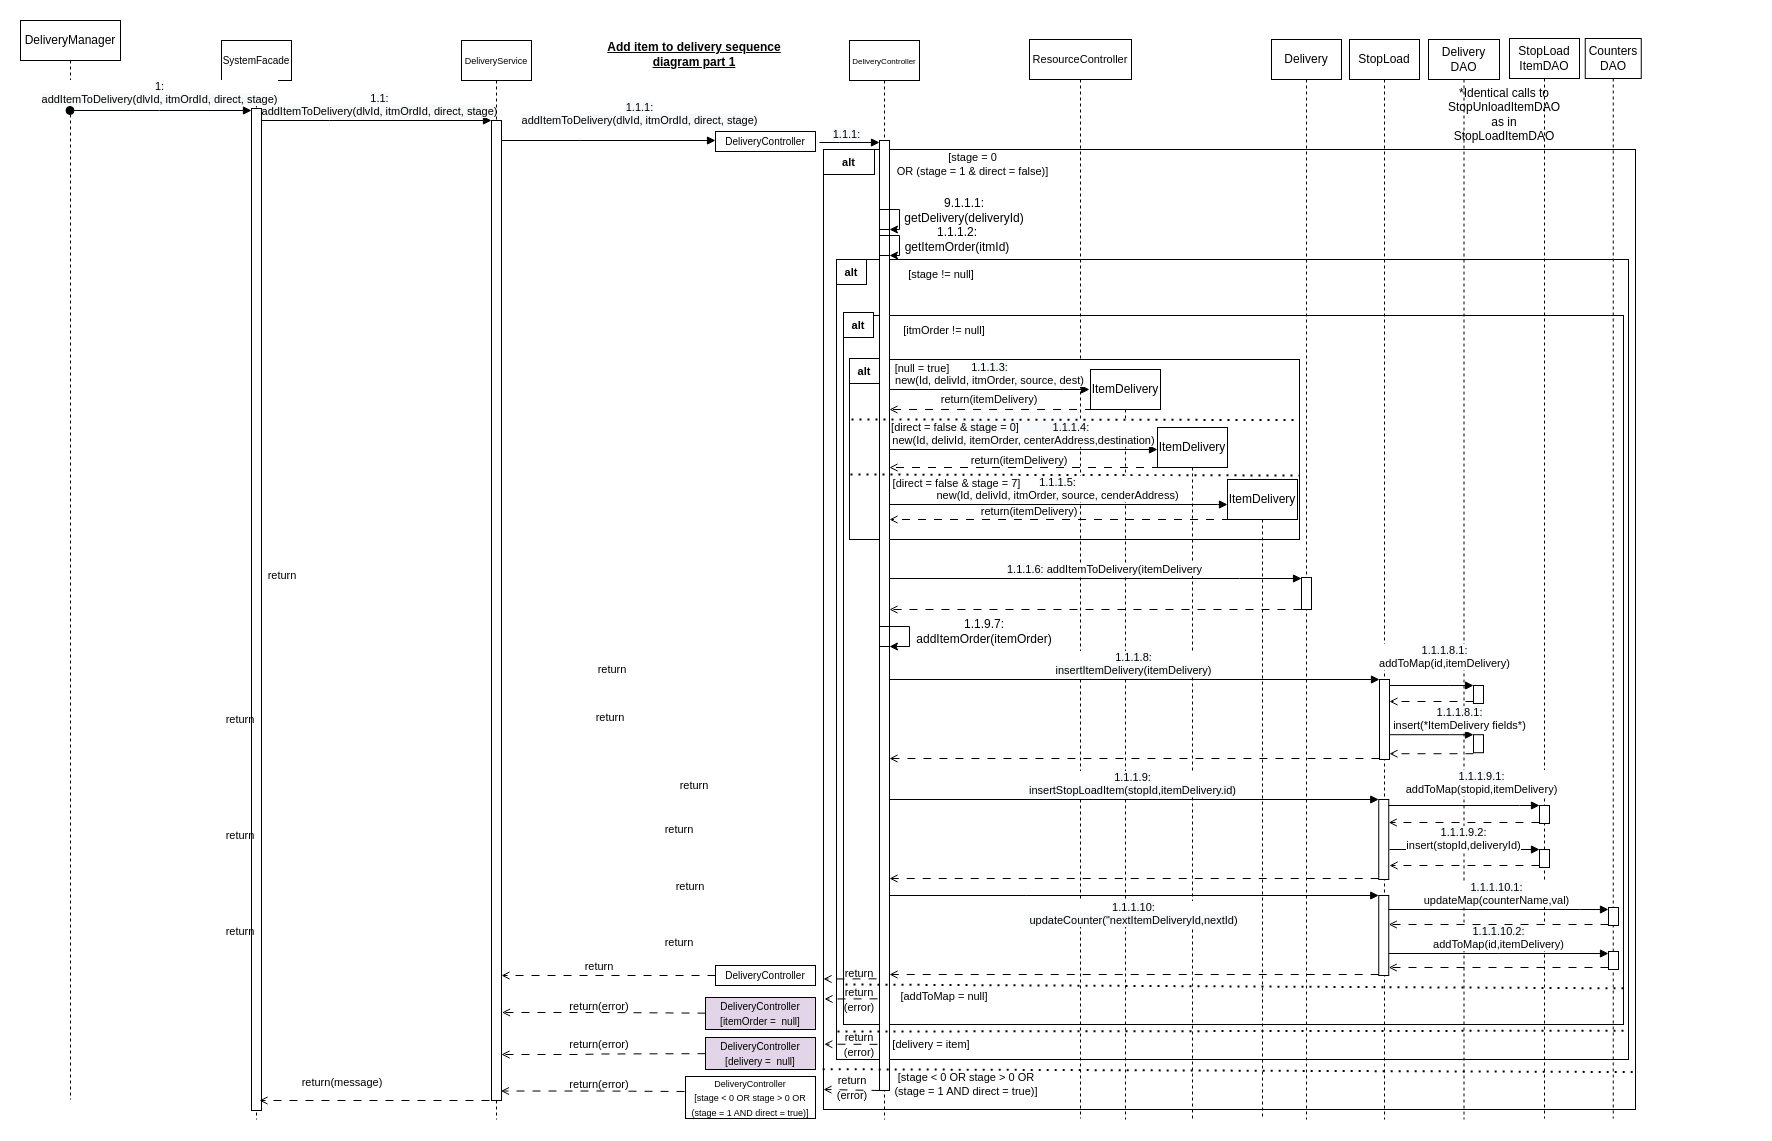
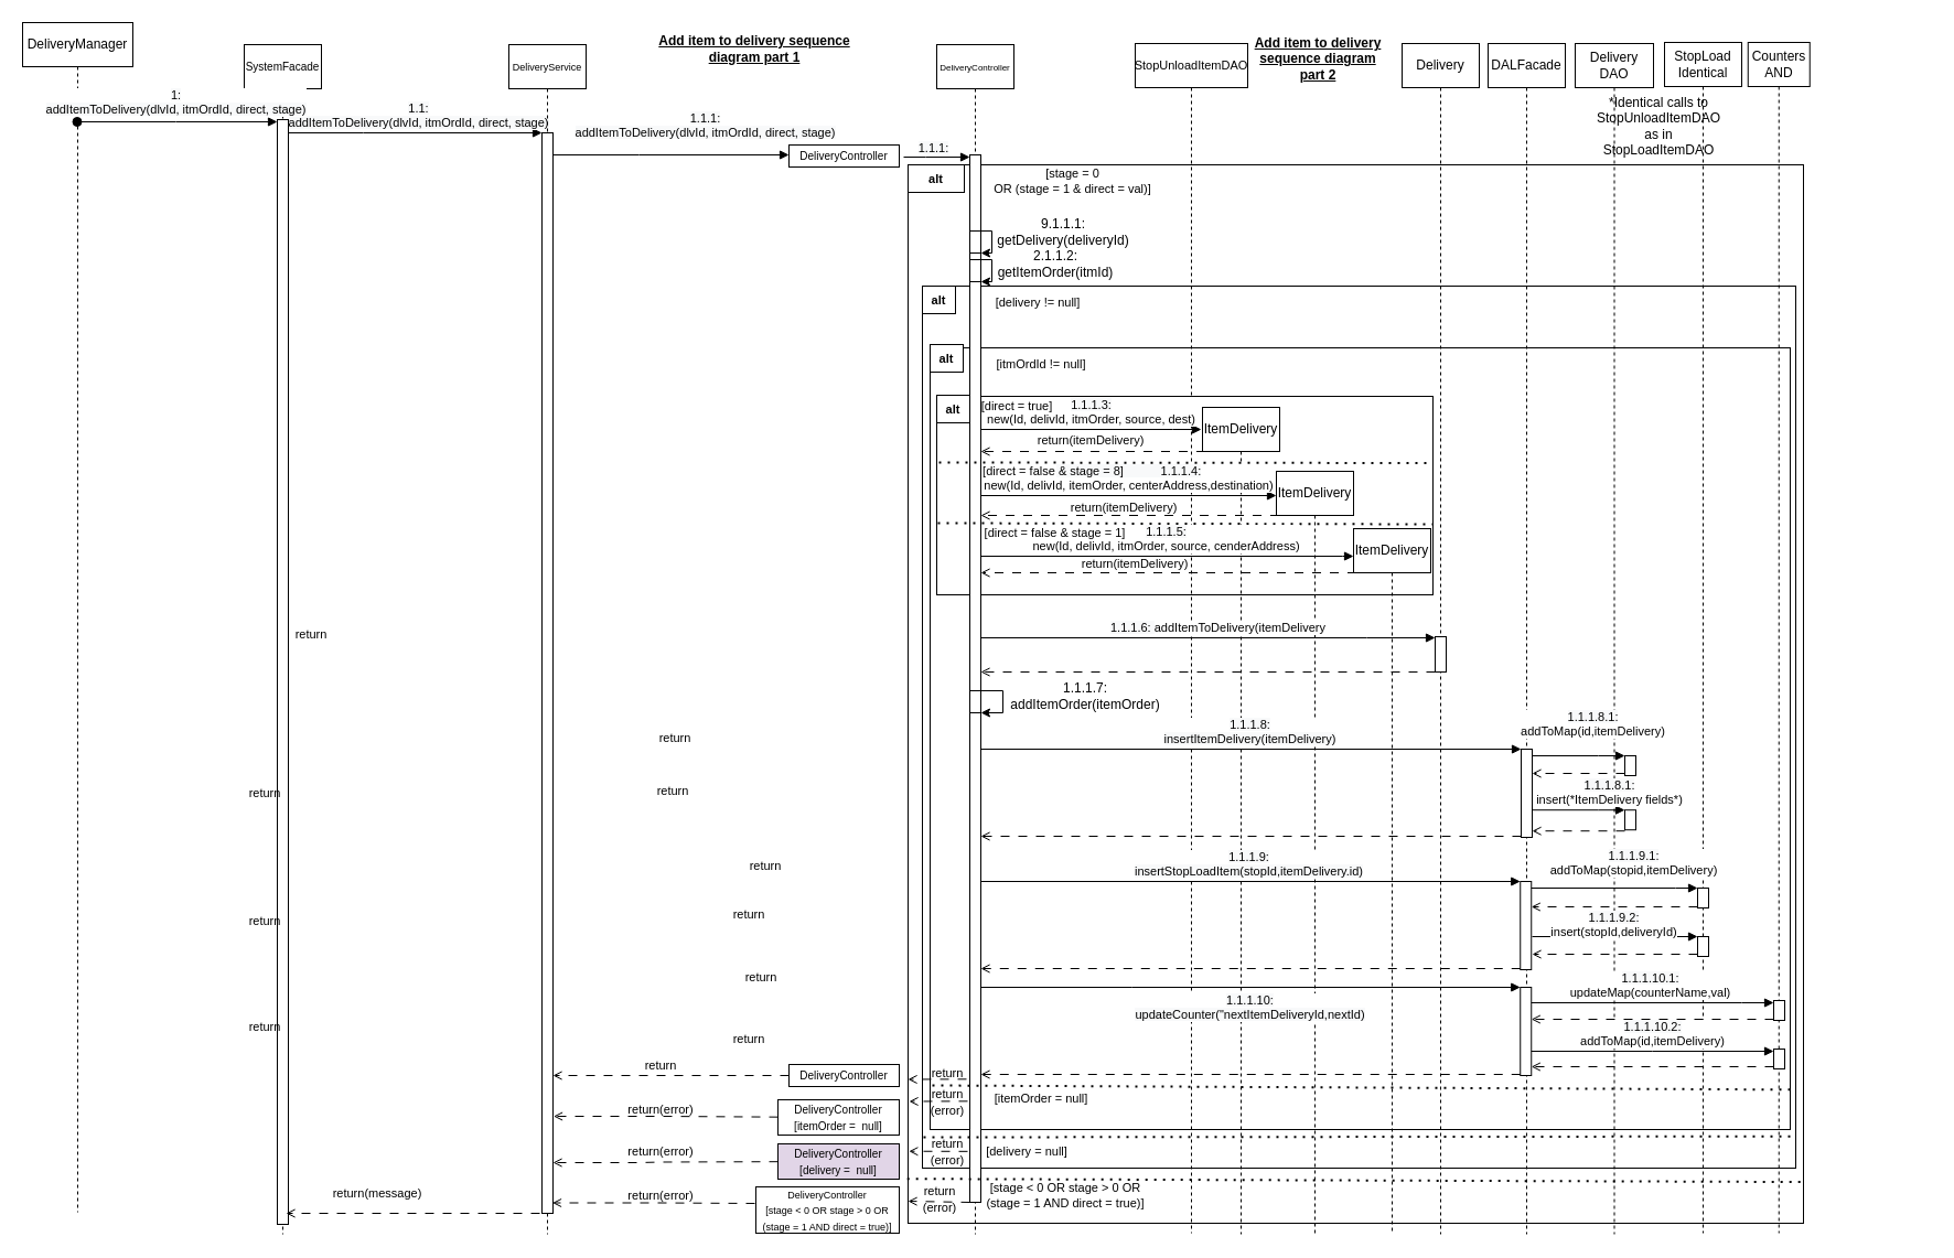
+ <mxCell id="127" value="Add item to delivery sequence diagram part 2" style="text;html=1;strokeColor=none;fillColor=none;align=center;verticalAlign=middle;whiteSpace=wrap;rounded=0;fontStyle=5" parent="1" vertex="1"><mxGeometry x="1131" y="38" width="128" height="30" as="geometry" /></mxCell>
- <mxCell id="126" value="Add item to delivery sequence diagram part 1" style="text;html=1;strokeColor=none;fillColor=none;align=center;verticalAlign=middle;whiteSpace=wrap;rounded=0;fontStyle=5" parent="1" vertex="1"><mxGeometry x="599" y="39" width="190" height="30" as="geometry" /></mxCell>
+ <mxCell id="126" value="Add item to delivery sequence diagram part 1" style="text;html=1;strokeColor=none;fillColor=none;align=center;verticalAlign=middle;whiteSpace=wrap;rounded=0;fontStyle=5" parent="1" vertex="1"><mxGeometry x="589" width="190" height="30" as="geometry" y="29" /></mxCell>
- <mxCell id="85" value="StopLoad&lt;br&gt;ItemDAO" style="shape=umlLifeline;perimeter=lifelinePerimeter;whiteSpace=wrap;html=1;container=0;dropTarget=0;collapsible=0;recursiveResize=0;outlineConnect=0;portConstraint=eastwest;newEdgeStyle={&quot;edgeStyle&quot;:&quot;elbowEdgeStyle&quot;,&quot;elbow&quot;:&quot;vertical&quot;,&quot;curved&quot;:0,&quot;rounded&quot;:0};" parent="1" vertex="1"><mxGeometry x="1509" y="38" width="70" height="1080" as="geometry" /></mxCell>
+ <mxCell id="85" value="StopLoad&lt;br&gt;Identical" style="shape=umlLifeline;perimeter=lifelinePerimeter;whiteSpace=wrap;html=1;container=0;dropTarget=0;collapsible=0;recursiveResize=0;outlineConnect=0;portConstraint=eastwest;newEdgeStyle={&quot;edgeStyle&quot;:&quot;elbowEdgeStyle&quot;,&quot;elbow&quot;:&quot;vertical&quot;,&quot;curved&quot;:0,&quot;rounded&quot;:0};" parent="1" vertex="1"><mxGeometry x="1509" y="38" width="70" height="1080" as="geometry" /></mxCell>
- <mxCell id="99" value="Counters&lt;br&gt;DAO" style="shape=umlLifeline;perimeter=lifelinePerimeter;whiteSpace=wrap;html=1;container=0;dropTarget=0;collapsible=0;recursiveResize=0;outlineConnect=0;portConstraint=eastwest;newEdgeStyle={&quot;edgeStyle&quot;:&quot;elbowEdgeStyle&quot;,&quot;elbow&quot;:&quot;vertical&quot;,&quot;curved&quot;:0,&quot;rounded&quot;:0};" parent="1" vertex="1"><mxGeometry x="1584.75" y="38" width="56" height="1080" as="geometry" /></mxCell>
+ <mxCell id="99" value="Counters&lt;br&gt;AND" style="shape=umlLifeline;perimeter=lifelinePerimeter;whiteSpace=wrap;html=1;container=0;dropTarget=0;collapsible=0;recursiveResize=0;outlineConnect=0;portConstraint=eastwest;newEdgeStyle={&quot;edgeStyle&quot;:&quot;elbowEdgeStyle&quot;,&quot;elbow&quot;:&quot;vertical&quot;,&quot;curved&quot;:0,&quot;rounded&quot;:0};" parent="1" vertex="1"><mxGeometry x="1584.75" y="38" width="56" height="1080" as="geometry" /></mxCell>
- <mxCell id="15" value="&lt;font style=&quot;font-size: 11px;&quot;&gt;ResourceController&lt;/font&gt;" style="shape=umlLifeline;perimeter=lifelinePerimeter;whiteSpace=wrap;html=1;container=0;dropTarget=0;collapsible=0;recursiveResize=0;outlineConnect=0;portConstraint=eastwest;newEdgeStyle={&quot;edgeStyle&quot;:&quot;elbowEdgeStyle&quot;,&quot;elbow&quot;:&quot;vertical&quot;,&quot;curved&quot;:0,&quot;rounded&quot;:0};" parent="1" vertex="1"><mxGeometry x="1029" y="39" width="102" height="1079" as="geometry" /></mxCell>
+ <mxCell id="15" value="&lt;font style=&quot;font-size: 11px;&quot;&gt;StopUnloadItemDAO&lt;/font&gt;" style="shape=umlLifeline;perimeter=lifelinePerimeter;whiteSpace=wrap;html=1;container=0;dropTarget=0;collapsible=0;recursiveResize=0;outlineConnect=0;portConstraint=eastwest;newEdgeStyle={&quot;edgeStyle&quot;:&quot;elbowEdgeStyle&quot;,&quot;elbow&quot;:&quot;vertical&quot;,&quot;curved&quot;:0,&quot;rounded&quot;:0};" parent="1" vertex="1"><mxGeometry x="1029" y="39" width="102" height="1079" as="geometry" /></mxCell>
- <mxCell id="25" value="StopLoad" style="shape=umlLifeline;perimeter=lifelinePerimeter;whiteSpace=wrap;html=1;container=0;dropTarget=0;collapsible=0;recursiveResize=0;outlineConnect=0;portConstraint=eastwest;newEdgeStyle={&quot;edgeStyle&quot;:&quot;elbowEdgeStyle&quot;,&quot;elbow&quot;:&quot;vertical&quot;,&quot;curved&quot;:0,&quot;rounded&quot;:0};" parent="1" vertex="1"><mxGeometry x="1349" y="39" width="70" height="1080" as="geometry" /></mxCell>
+ <mxCell id="25" value="DALFacade" style="shape=umlLifeline;perimeter=lifelinePerimeter;whiteSpace=wrap;html=1;container=0;dropTarget=0;collapsible=0;recursiveResize=0;outlineConnect=0;portConstraint=eastwest;newEdgeStyle={&quot;edgeStyle&quot;:&quot;elbowEdgeStyle&quot;,&quot;elbow&quot;:&quot;vertical&quot;,&quot;curved&quot;:0,&quot;rounded&quot;:0};" parent="1" vertex="1"><mxGeometry x="1349" y="39" width="70" height="1080" as="geometry" /></mxCell>
- <mxCell id="29" value="[stage = 0&lt;br&gt;OR (stage = 1 &amp;amp; direct = false)]" style="text;html=1;align=center;verticalAlign=middle;whiteSpace=wrap;rounded=0;fontSize=11;" parent="1" vertex="1"><mxGeometry x="873" y="149" width="199" height="30" as="geometry" /></mxCell>
+ <mxCell id="29" value="[stage = 0&lt;br&gt;OR (stage = 1 &amp;amp; direct = val)]" style="text;html=1;align=center;verticalAlign=middle;whiteSpace=wrap;rounded=0;fontSize=11;" parent="1" vertex="1"><mxGeometry x="873" y="149" width="199" height="30" as="geometry" /></mxCell>
- <mxCell id="31" value="1.1.1.2: getItemOrder(itmId)" style="text;html=1;align=center;verticalAlign=middle;whiteSpace=wrap;rounded=0;" parent="1" vertex="1"><mxGeometry x="882" y="224" width="150" height="30" as="geometry" /></mxCell>
+ <mxCell id="31" value="2.1.1.2: getItemOrder(itmId)" style="text;html=1;align=center;verticalAlign=middle;whiteSpace=wrap;rounded=0;" parent="1" vertex="1"><mxGeometry x="882" y="224" width="150" height="30" as="geometry" /></mxCell>
- <mxCell id="33" value="[stage != null]" style="text;html=1;align=center;verticalAlign=middle;whiteSpace=wrap;rounded=0;fontSize=11;" parent="1" vertex="1"><mxGeometry x="899" y="259" width="83.5" height="30" as="geometry" /></mxCell>
+ <mxCell id="33" value="[delivery != null]" style="text;html=1;align=center;verticalAlign=middle;whiteSpace=wrap;rounded=0;fontSize=11;" parent="1" vertex="1"><mxGeometry x="899" y="259" width="83.5" height="30" as="geometry" /></mxCell>
- <mxCell id="35" value="[itmOrder != null]" style="text;html=1;align=center;verticalAlign=middle;whiteSpace=wrap;rounded=0;fontSize=11;" parent="1" vertex="1"><mxGeometry x="899" y="315" width="90" height="30" as="geometry" /></mxCell>
+ <mxCell id="35" value="[itmOrdId != null]" style="text;html=1;align=center;verticalAlign=middle;whiteSpace=wrap;rounded=0;fontSize=11;" parent="1" vertex="1"><mxGeometry x="899" y="315" width="90" height="30" as="geometry" /></mxCell>
- <mxCell id="38" value="[null = true]" style="text;html=1;align=center;verticalAlign=middle;whiteSpace=wrap;rounded=0;fontSize=11;" parent="1" vertex="1"><mxGeometry x="880" y="353" width="83.5" height="30" as="geometry" /></mxCell>
+ <mxCell id="38" value="[direct = true]" style="text;html=1;align=center;verticalAlign=middle;whiteSpace=wrap;rounded=0;fontSize=11;" parent="1" vertex="1"><mxGeometry x="880" y="353" width="83.5" height="30" as="geometry" /></mxCell>
- <mxCell id="44" value="[direct = false &amp;amp; stage = 0]" style="text;html=1;align=center;verticalAlign=middle;whiteSpace=wrap;rounded=0;fontSize=11;" parent="1" vertex="1"><mxGeometry x="883" y="412" width="143.5" height="30" as="geometry" /></mxCell>
+ <mxCell id="44" value="[direct = false &amp;amp; stage = 8]" style="text;html=1;align=center;verticalAlign=middle;whiteSpace=wrap;rounded=0;fontSize=11;" parent="1" vertex="1"><mxGeometry x="883" y="412" width="143.5" height="30" as="geometry" /></mxCell>
- <mxCell id="49" value="[direct = false &amp;amp; stage = 7]" style="text;html=1;align=center;verticalAlign=middle;whiteSpace=wrap;rounded=0;fontSize=11;" parent="1" vertex="1"><mxGeometry x="887" y="468" width="139" height="30" as="geometry" /></mxCell>
+ <mxCell id="49" value="[direct = false &amp;amp; stage = 1]" style="text;html=1;align=center;verticalAlign=middle;whiteSpace=wrap;rounded=0;fontSize=11;" parent="1" vertex="1"><mxGeometry x="887" y="468" width="139" height="30" as="geometry" /></mxCell>
- <mxCell id="57" value="1.1.9.7: addItemOrder(itemOrder)" style="text;html=1;align=center;verticalAlign=middle;whiteSpace=wrap;rounded=0;" parent="1" vertex="1"><mxGeometry x="908.5" y="616" width="150" height="30" as="geometry" /></mxCell>
+ <mxCell id="57" value="1.1.1.7: addItemOrder(itemOrder)" style="text;html=1;align=center;verticalAlign=middle;whiteSpace=wrap;rounded=0;" parent="1" vertex="1"><mxGeometry x="908.5" y="616" width="150" height="30" as="geometry" /></mxCell>
- <mxCell id="62" value="[addToMap = null]" style="text;html=1;align=center;verticalAlign=middle;whiteSpace=wrap;rounded=0;fontSize=11;" parent="1" vertex="1"><mxGeometry x="899" y="981" width="90" height="30" as="geometry" /></mxCell>
+ <mxCell id="62" value="[itemOrder = null]" style="text;html=1;align=center;verticalAlign=middle;whiteSpace=wrap;rounded=0;fontSize=11;" parent="1" vertex="1"><mxGeometry x="899" y="981" width="90" height="30" as="geometry" /></mxCell>
- <mxCell id="115" value="&lt;font style=&quot;font-size: 10px;&quot;&gt;DeliveryController&lt;br&gt;[itemOrder =&amp;nbsp; null]&lt;br&gt;&lt;/font&gt;" style="rounded=0;whiteSpace=wrap;html=1;fillColor=#e1d5e7;" parent="1" vertex="1"><mxGeometry x="705" y="997" width="110" height="32" as="geometry" /></mxCell>
+ <mxCell id="115" value="&lt;font style=&quot;font-size: 10px;&quot;&gt;DeliveryController&lt;br&gt;[itemOrder =&amp;nbsp; null]&lt;br&gt;&lt;/font&gt;" style="rounded=0;whiteSpace=wrap;html=1;" parent="1" vertex="1"><mxGeometry x="705" y="997" width="110" height="32" as="geometry" /></mxCell>
- <mxCell id="65" value="[delivery = item]" style="text;html=1;align=center;verticalAlign=middle;whiteSpace=wrap;rounded=0;fontSize=11;" parent="1" vertex="1"><mxGeometry x="889" y="1029" width="83.5" height="30" as="geometry" /></mxCell>
+ <mxCell id="65" value="[delivery = null]" style="text;html=1;align=center;verticalAlign=middle;whiteSpace=wrap;rounded=0;fontSize=11;" parent="1" vertex="1"><mxGeometry x="889" y="1029" width="83.5" height="30" as="geometry" /></mxCell>
